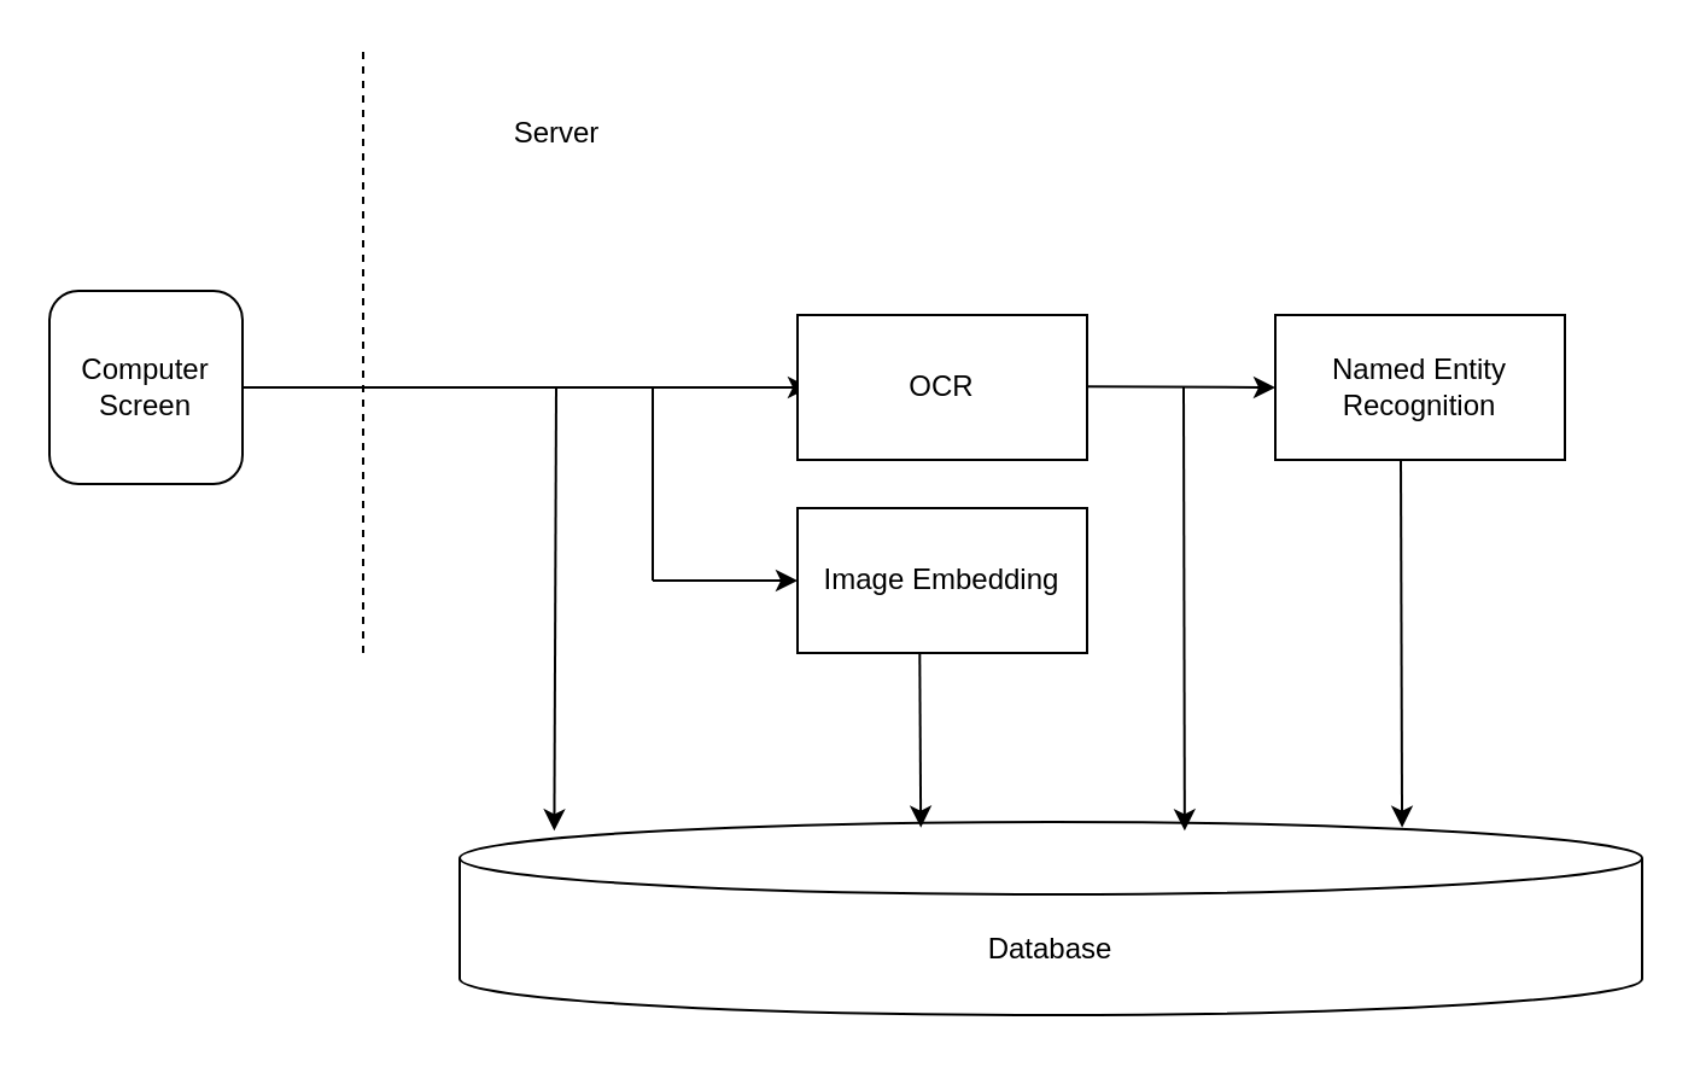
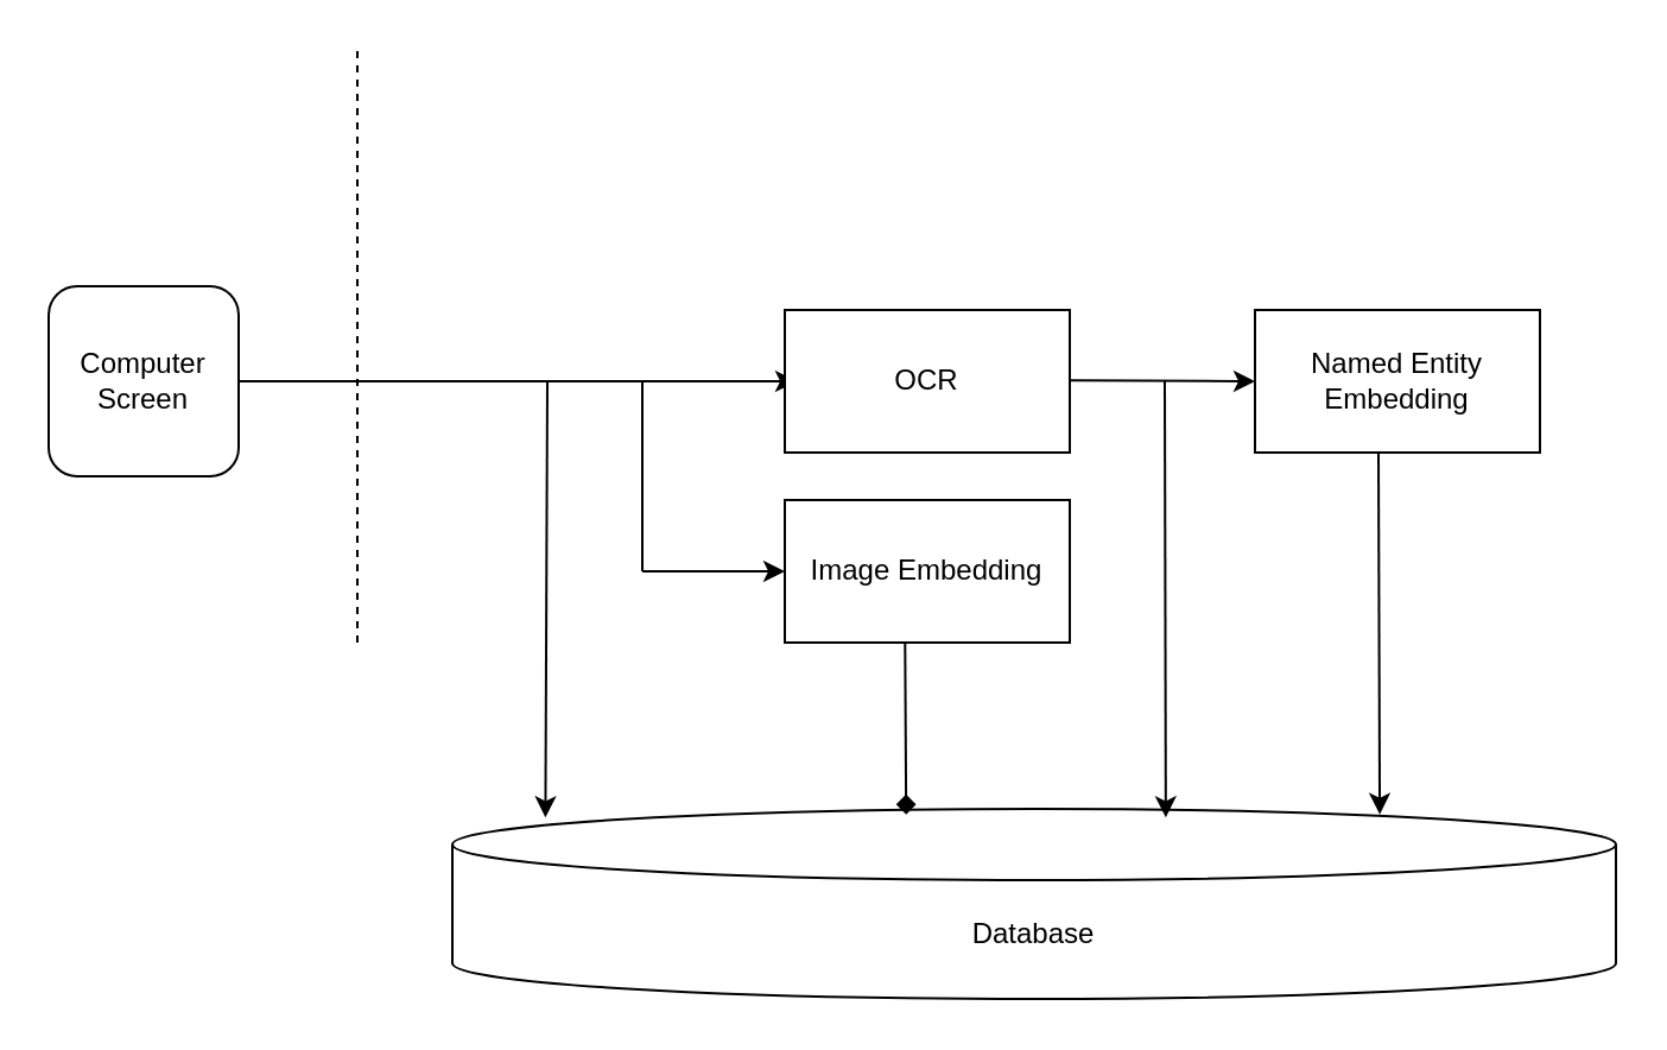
- <mxCell id="15" value="Server" style="text;html=1;align=center;verticalAlign=middle;resizable=0;points=[];autosize=1;strokeColor=none;fillColor=none;" vertex="1" parent="1"><mxGeometry x="200" y="40" width="60" height="30" as="geometry" /></mxCell>
- <mxCell id="12" value="Named Entity Recognition" style="whiteSpace=wrap;html=1;" vertex="1" parent="1"><mxGeometry x="528" y="130" width="120" height="60" as="geometry" /></mxCell>
+ <mxCell id="12" value="Named Entity Embedding" style="whiteSpace=wrap;html=1;" vertex="1" parent="1"><mxGeometry x="528" y="130" width="120" height="60" as="geometry" /></mxCell>
- <mxCell id="11" value="" style="edgeStyle=none;orthogonalLoop=1;jettySize=auto;html=1;rounded=0;entryX=0.39;entryY=0.029;entryDx=0;entryDy=0;entryPerimeter=0;exitX=0.422;exitY=0.994;exitDx=0;exitDy=0;exitPerimeter=0;" edge="1" parent="1" source="8" target="6"><mxGeometry width="100" relative="1" as="geometry"><mxPoint x="350" y="310" as="sourcePoint" /><mxPoint x="450" y="310" as="targetPoint" /><Array as="points" /></mxGeometry></mxCell>
+ <mxCell id="11" value="" style="edgeStyle=none;orthogonalLoop=1;jettySize=auto;html=1;rounded=0;entryX=0.39;entryY=0.029;entryDx=0;entryDy=0;entryPerimeter=0;exitX=0.422;exitY=0.994;exitDx=0;exitDy=0;exitPerimeter=0;endArrow=diamond;" edge="1" parent="1" source="8" target="6"><mxGeometry width="100" relative="1" as="geometry"><mxPoint x="350" y="310" as="sourcePoint" /><mxPoint x="450" y="310" as="targetPoint" /><Array as="points" /></mxGeometry></mxCell>
